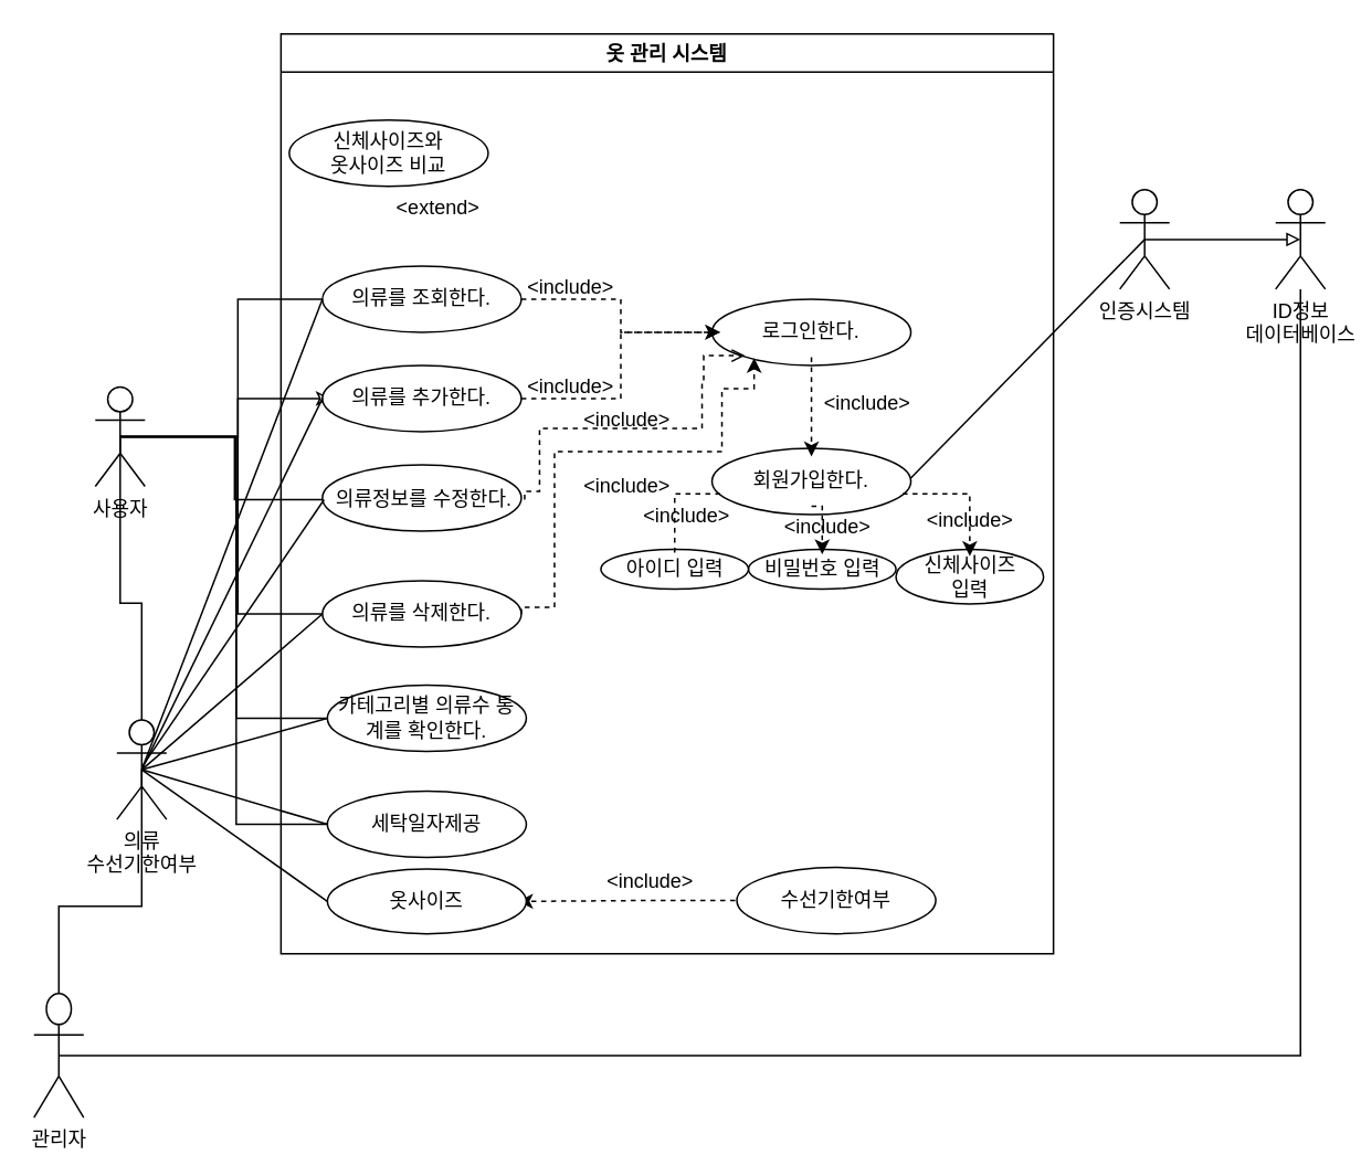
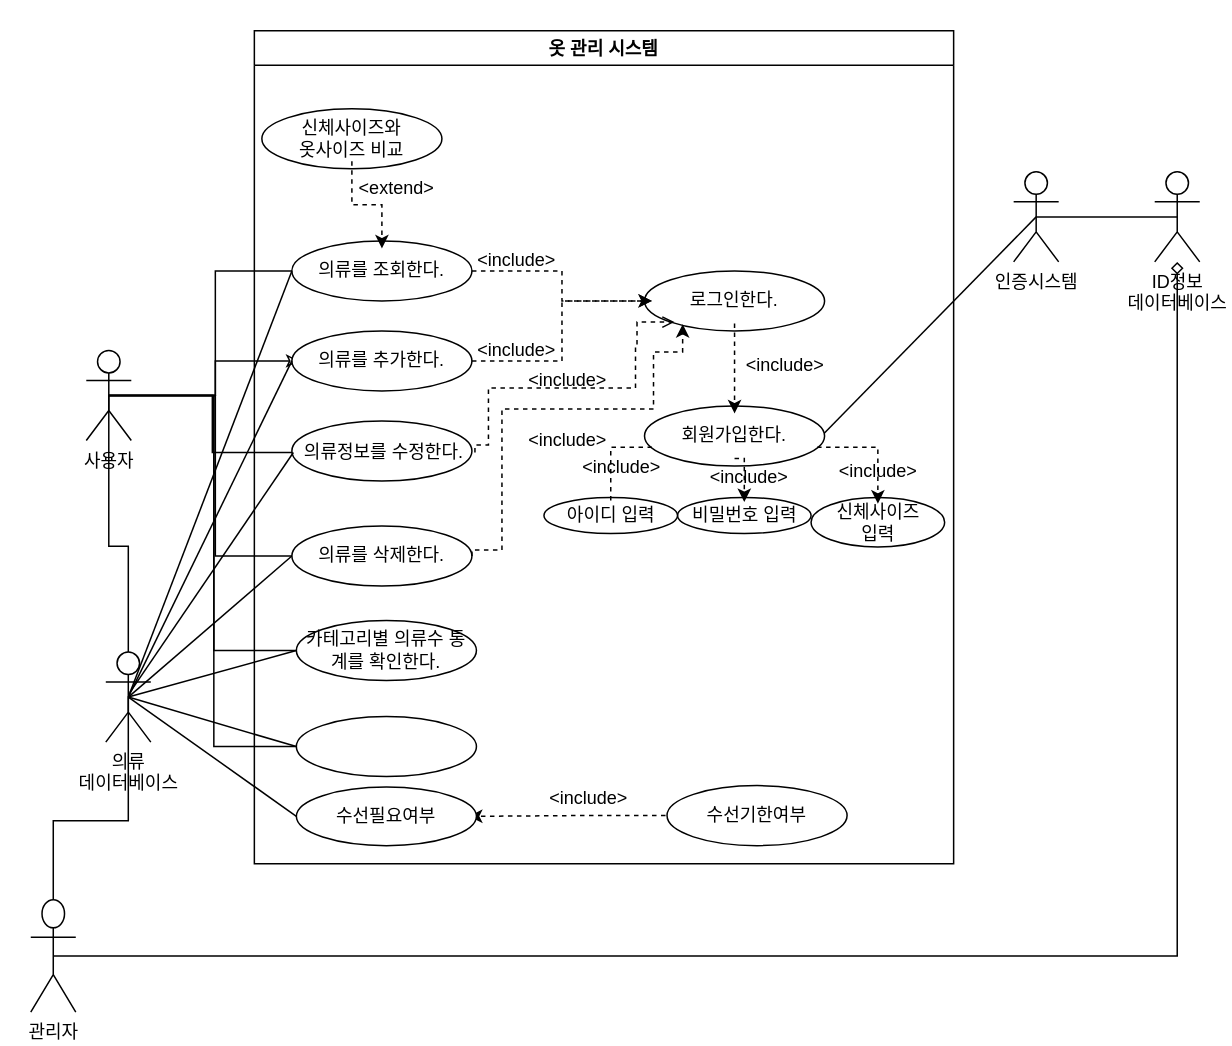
+ <mxCell id="64" style="edgeStyle=orthogonalEdgeStyle;rounded=0;orthogonalLoop=1;jettySize=auto;html=1;entryX=0.5;entryY=0;entryDx=0;entryDy=0;endArrow=classic;endFill=1;strokeColor=default;dashed=1;" edge="1" parent="15" source="63" target="19"><mxGeometry relative="1" as="geometry" /></mxCell>
- <mxCell id="10" style="edgeStyle=orthogonalEdgeStyle;rounded=0;orthogonalLoop=1;jettySize=auto;html=1;exitX=0.5;exitY=0.5;exitDx=0;exitDy=0;exitPerimeter=0;entryX=0.5;entryY=0.5;entryDx=0;entryDy=0;entryPerimeter=0;endArrow=block;endFill=0;strokeColor=default;" edge="1" parent="1" source="11" target="80"><mxGeometry relative="1" as="geometry" /></mxCell>
+ <mxCell id="10" style="edgeStyle=orthogonalEdgeStyle;rounded=0;orthogonalLoop=1;jettySize=auto;html=1;exitX=0.5;exitY=0.5;exitDx=0;exitDy=0;exitPerimeter=0;entryX=0.5;entryY=0.5;entryDx=0;entryDy=0;entryPerimeter=0;endArrow=none;endFill=0;strokeColor=default;" edge="1" parent="1" source="11" target="80"><mxGeometry relative="1" as="geometry" /></mxCell>
- <mxCell id="13" style="edgeStyle=orthogonalEdgeStyle;rounded=0;orthogonalLoop=1;jettySize=auto;html=1;exitX=0.5;exitY=0.5;exitDx=0;exitDy=0;exitPerimeter=0;endArrow=none;endFill=0;strokeColor=default;" edge="1" parent="1" source="14" target="80"><mxGeometry relative="1" as="geometry" /></mxCell>
+ <mxCell id="13" style="edgeStyle=orthogonalEdgeStyle;rounded=0;orthogonalLoop=1;jettySize=auto;html=1;exitX=0.5;exitY=0.5;exitDx=0;exitDy=0;exitPerimeter=0;endArrow=diamond;endFill=0;strokeColor=default;" edge="1" parent="1" source="14" target="80"><mxGeometry relative="1" as="geometry" /></mxCell>
- <mxCell id="70" value="세탁일자제공" style="text;html=1;strokeColor=none;fillColor=none;align=center;verticalAlign=middle;whiteSpace=wrap;rounded=0;container=1;" vertex="1" parent="68"><mxGeometry x="5" y="5" width="110" height="30" as="geometry" /></mxCell>
- <mxCell id="79" value="의류&lt;br&gt;수선기한여부" style="shape=umlActor;verticalLabelPosition=bottom;verticalAlign=top;html=1;outlineConnect=0;" vertex="1" parent="1"><mxGeometry x="70" y="434" width="30" height="60" as="geometry" /></mxCell>
+ <mxCell id="79" value="의류&lt;br&gt;데이터베이스" style="shape=umlActor;verticalLabelPosition=bottom;verticalAlign=top;html=1;outlineConnect=0;" vertex="1" parent="1"><mxGeometry x="70" y="434" width="30" height="60" as="geometry" /></mxCell>
- <mxCell id="73" value="옷사이즈" style="text;html=1;strokeColor=none;fillColor=none;align=center;verticalAlign=middle;whiteSpace=wrap;rounded=0;container=1;" vertex="1" parent="71"><mxGeometry x="5" y="4.875" width="110" height="29.25" as="geometry" /></mxCell>
+ <mxCell id="73" value="수선필요여부" style="text;html=1;strokeColor=none;fillColor=none;align=center;verticalAlign=middle;whiteSpace=wrap;rounded=0;container=1;" vertex="1" parent="71"><mxGeometry x="5" y="4.875" width="110" height="29.25" as="geometry" /></mxCell>
